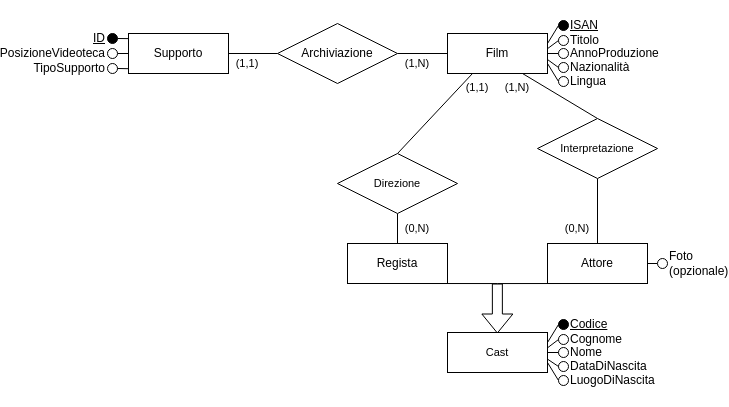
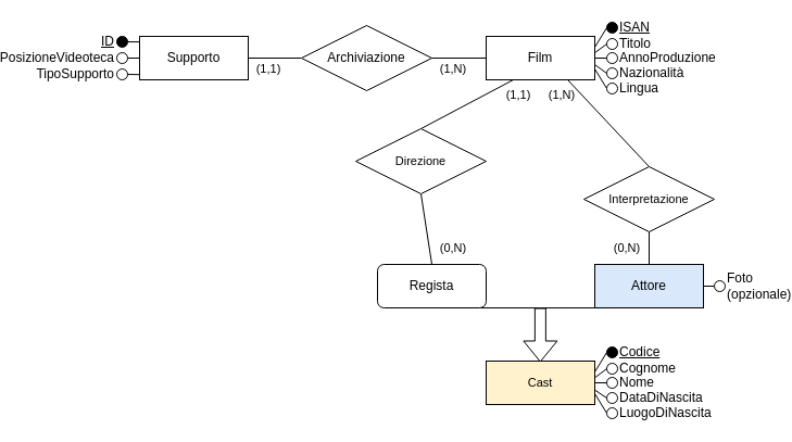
- <mxCell id="26" value="Interpretazione" style="shape=rhombus;perimeter=rhombusPerimeter;whiteSpace=wrap;html=1;align=center;fontFamily=Helvetica;fontSize=11;fontColor=default;" vertex="1" parent="1"><mxGeometry x="450" y="118" width="120" height="60" as="geometry" /></mxCell>
+ <mxCell id="26" value="Interpretazione" style="shape=rhombus;perimeter=rhombusPerimeter;whiteSpace=wrap;html=1;align=center;fontFamily=Helvetica;fontSize=11;fontColor=default;" vertex="1" parent="1"><mxGeometry x="450" y="153" width="120" height="60" as="geometry" /></mxCell>
- <mxCell id="29" value="Direzione" style="shape=rhombus;perimeter=rhombusPerimeter;whiteSpace=wrap;html=1;align=center;fontFamily=Helvetica;fontSize=11;fontColor=default;" vertex="1" parent="1"><mxGeometry x="250" y="153" width="120" height="60" as="geometry" /></mxCell>
+ <mxCell id="29" value="Direzione" style="shape=rhombus;perimeter=rhombusPerimeter;whiteSpace=wrap;html=1;align=center;fontFamily=Helvetica;fontSize=11;fontColor=default;" vertex="1" parent="1"><mxGeometry x="240" y="118" width="120" height="60" as="geometry" /></mxCell>
- <mxCell id="5" value="Regista" style="whiteSpace=wrap;html=1;align=center;" vertex="1" parent="1"><mxGeometry x="260" y="243" width="100" height="40" as="geometry" /></mxCell>
+ <mxCell id="5" value="Regista" style="whiteSpace=wrap;html=1;align=center;rounded=1;" vertex="1" parent="1"><mxGeometry x="260" y="243" width="100" height="40" as="geometry" /></mxCell>
- <mxCell id="8" value="Attore" style="whiteSpace=wrap;html=1;align=center;" vertex="1" parent="1"><mxGeometry x="460" y="243" width="100" height="40" as="geometry" /></mxCell>
+ <mxCell id="8" value="Attore" style="whiteSpace=wrap;html=1;align=center;fillColor=#dae8fc;" vertex="1" parent="1"><mxGeometry x="460" y="243" width="100" height="40" as="geometry" /></mxCell>
- <mxCell id="38" value="Cast" style="whiteSpace=wrap;html=1;align=center;fontFamily=Helvetica;fontSize=11;fontColor=default;allowArrows=1;snapToPoint=0;noLabel=0;" vertex="1" parent="1"><mxGeometry x="360" y="332" width="100" height="40" as="geometry" /></mxCell>
+ <mxCell id="38" value="Cast" style="whiteSpace=wrap;html=1;align=center;fontFamily=Helvetica;fontSize=11;fontColor=default;allowArrows=1;snapToPoint=0;noLabel=0;fillColor=#fff2cc;" vertex="1" parent="1"><mxGeometry x="360" y="332" width="100" height="40" as="geometry" /></mxCell>
